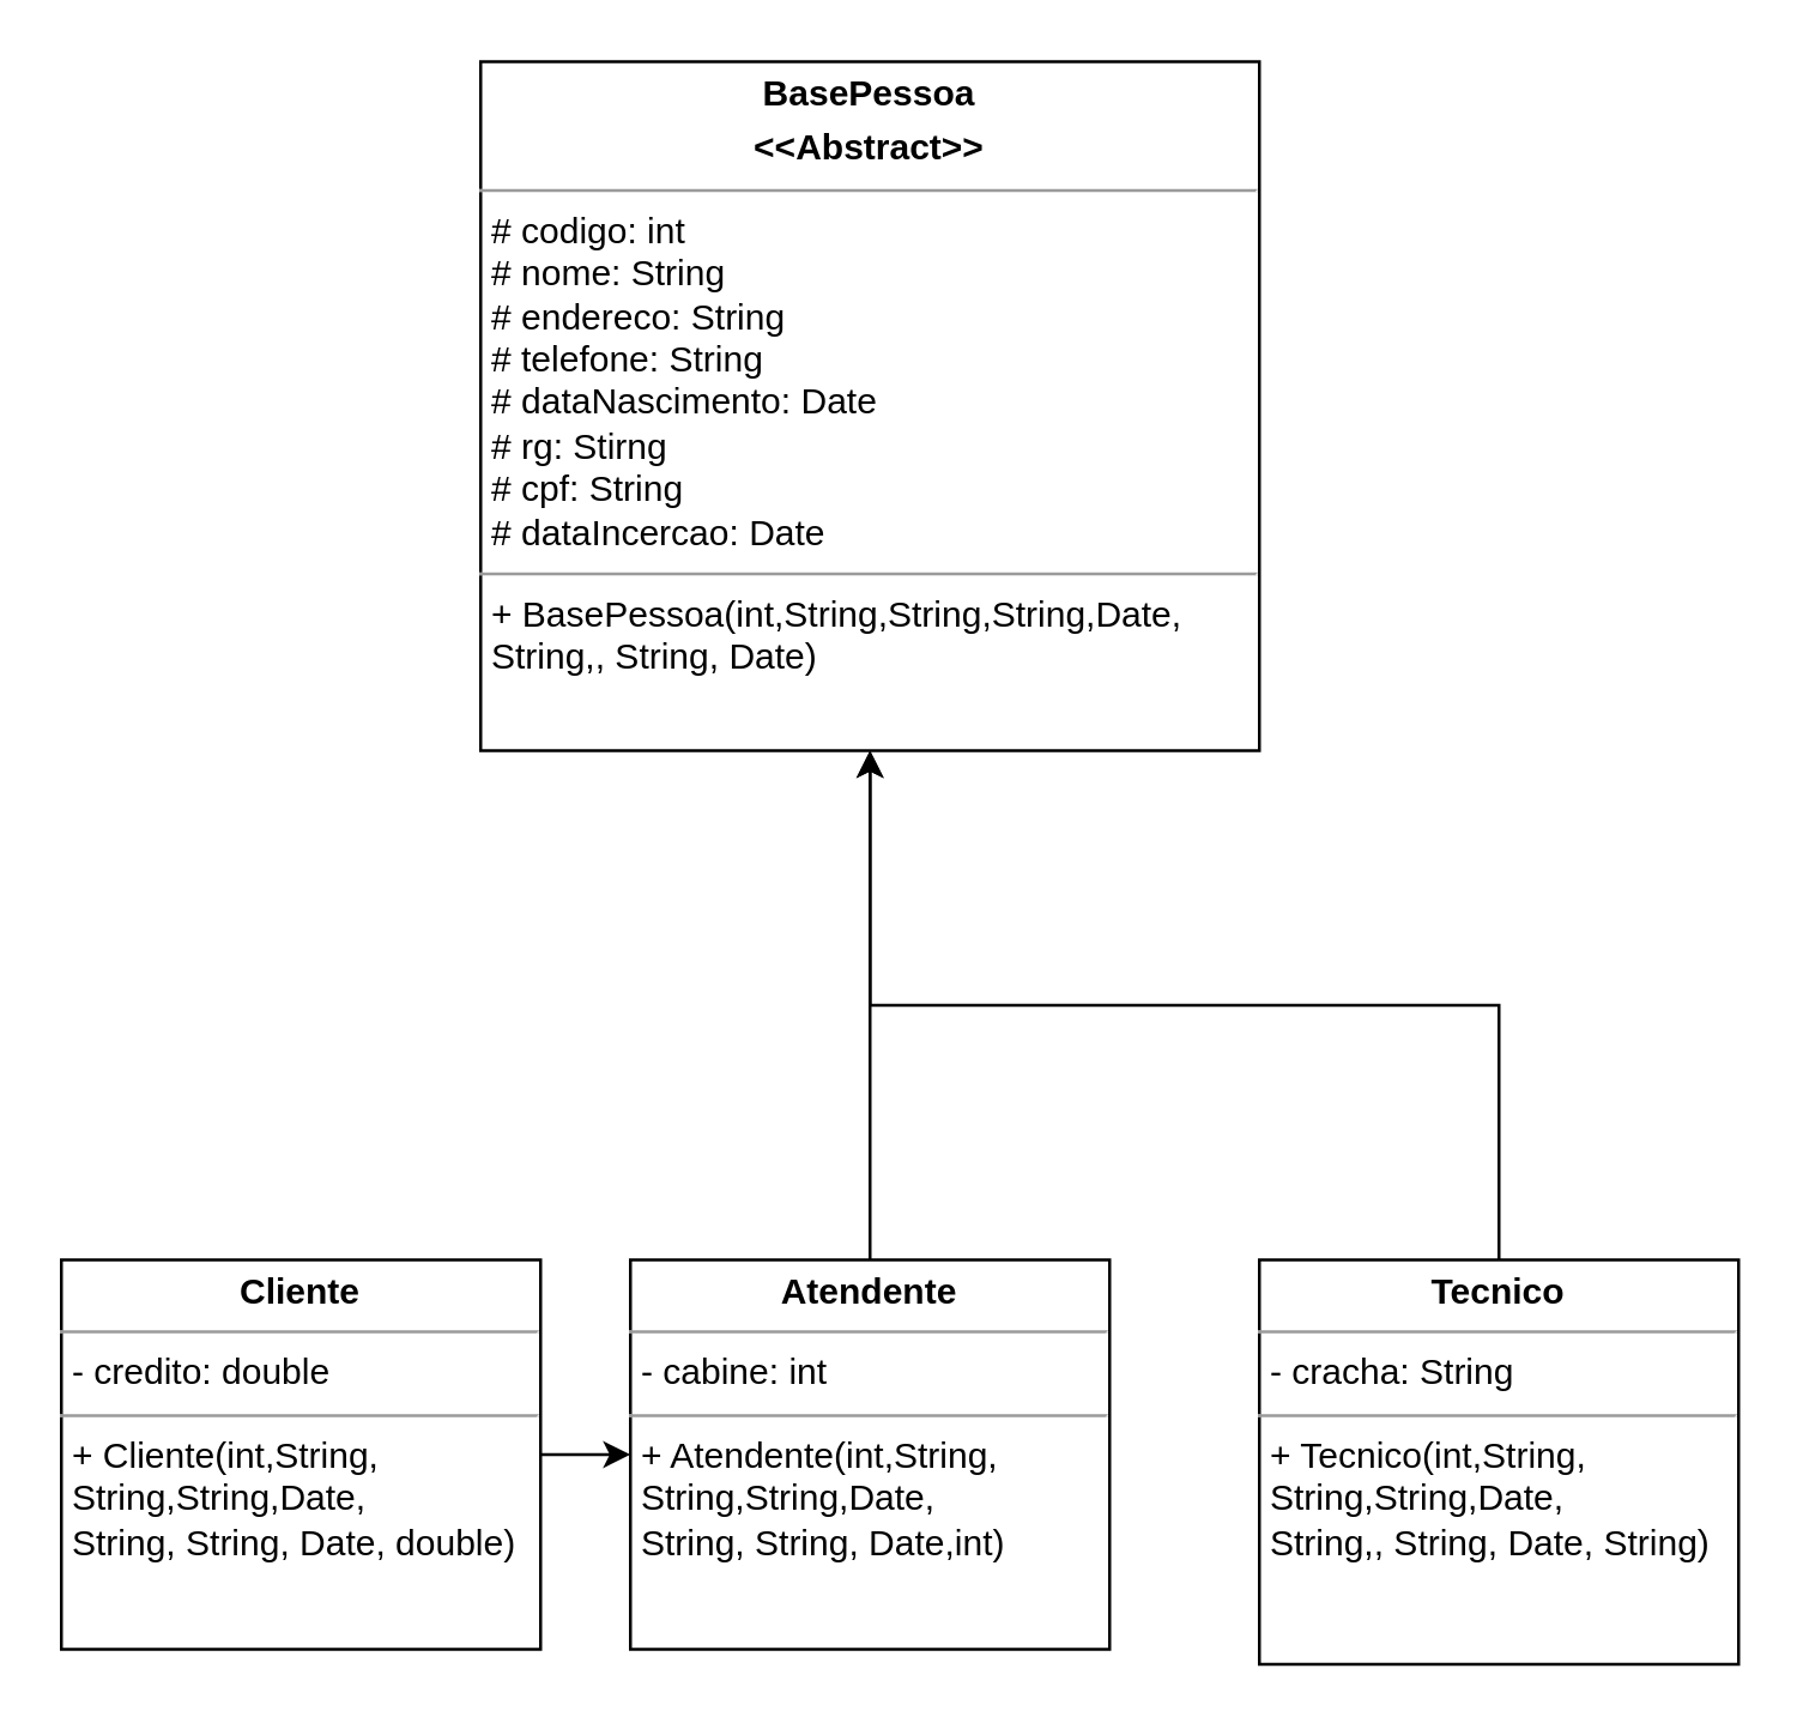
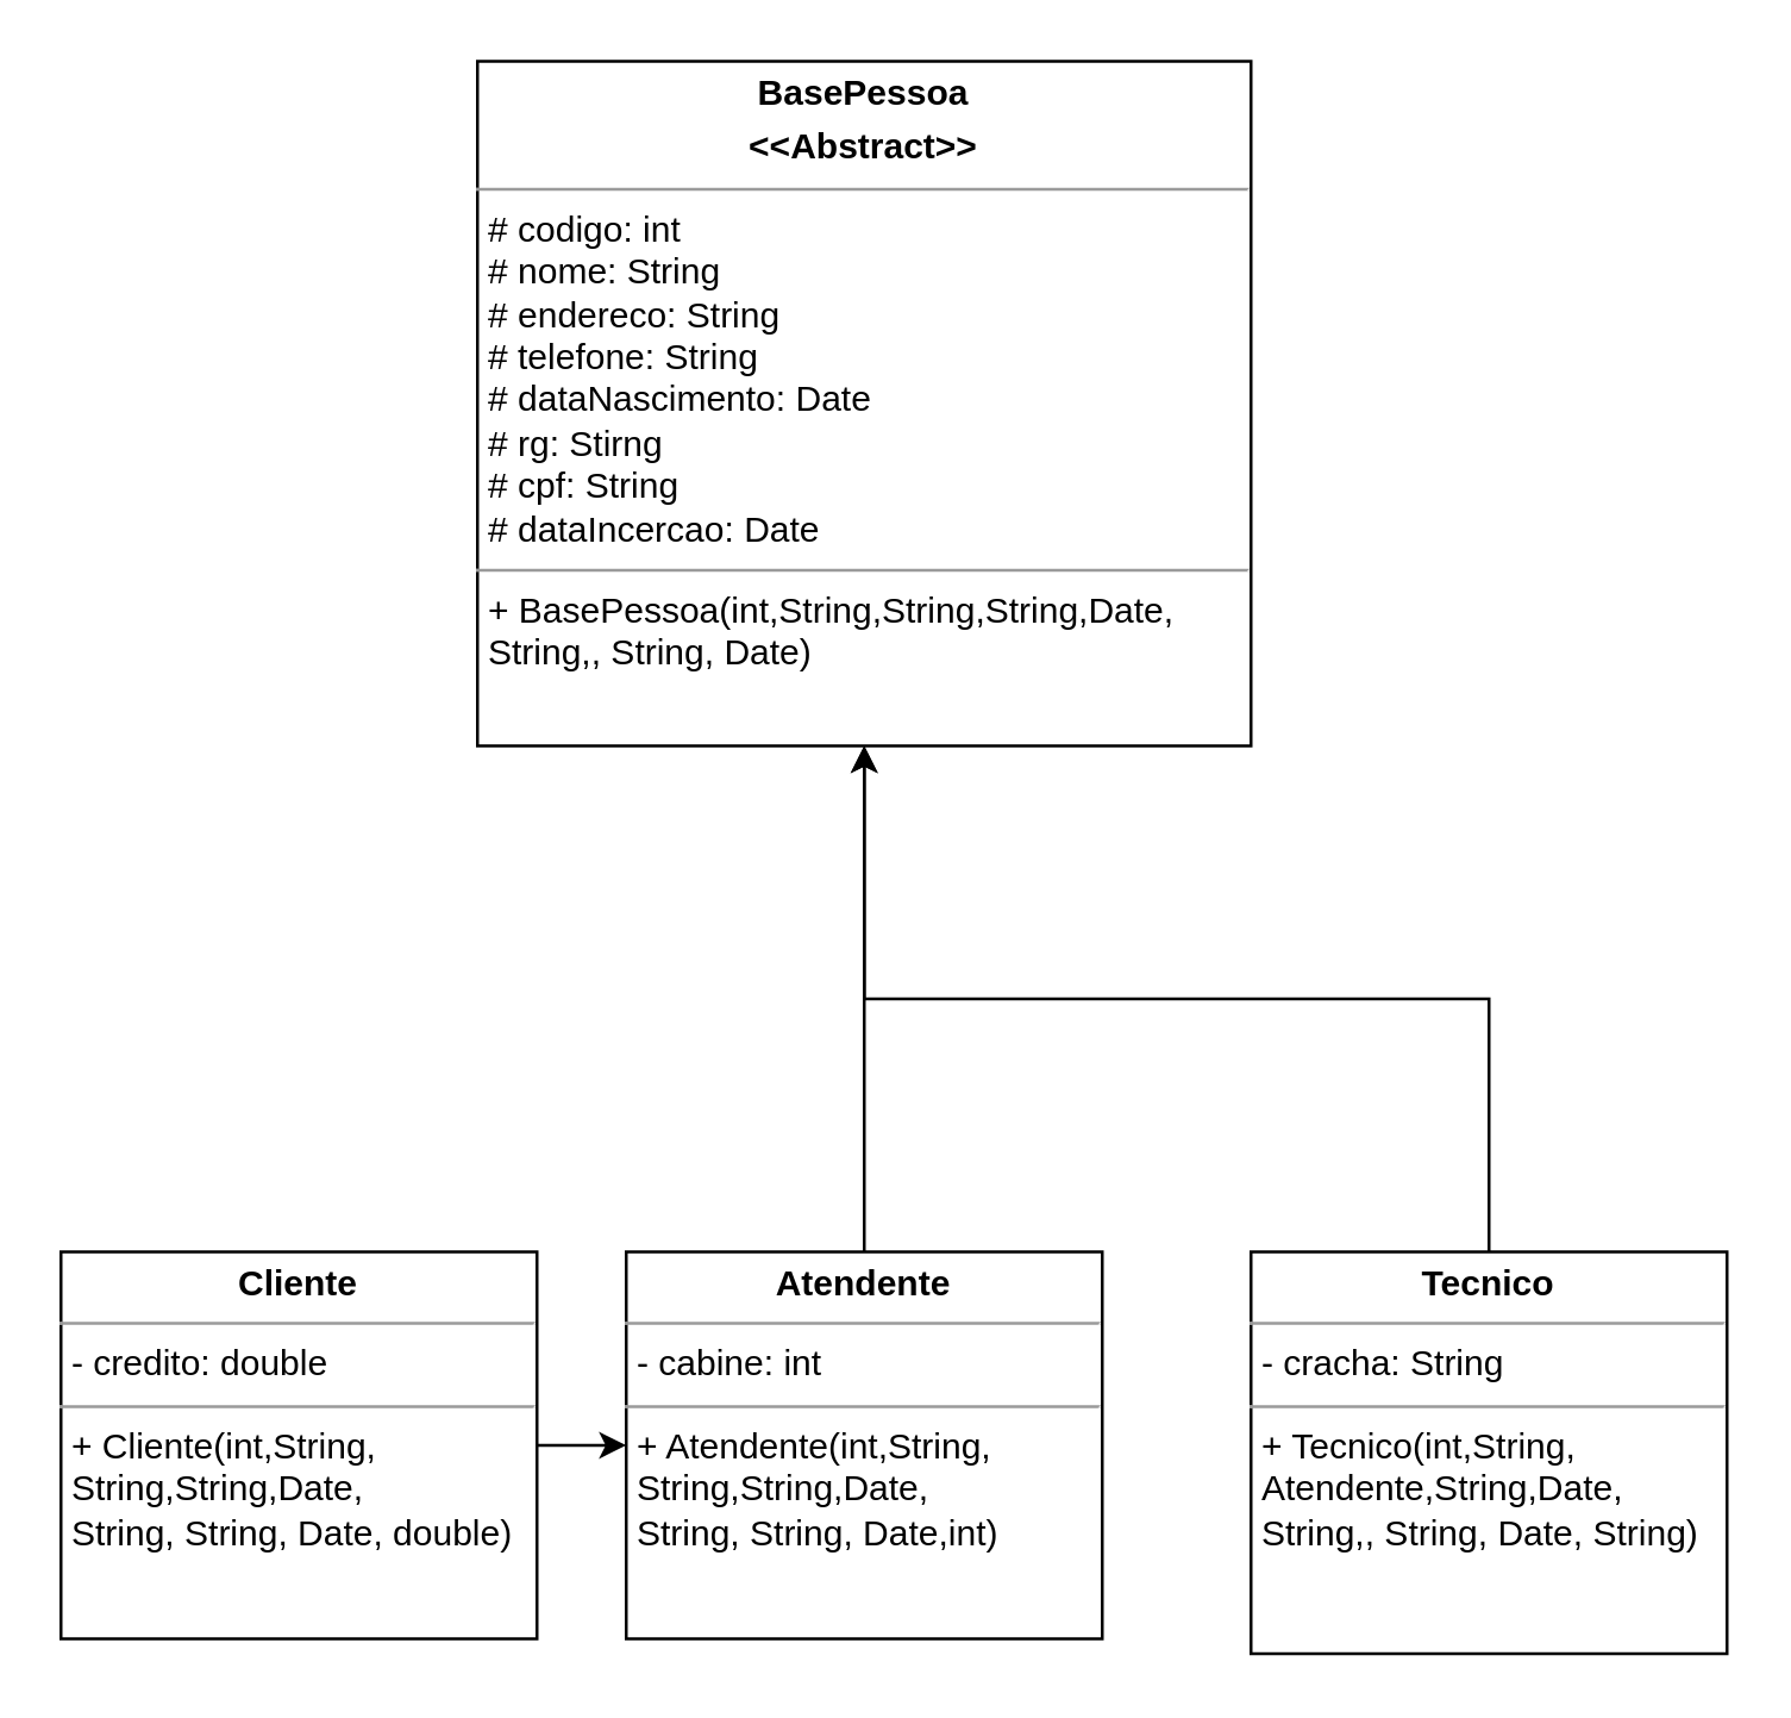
- <mxCell id="8" value="&lt;p style=&quot;margin:0px;margin-top:4px;text-align:center;&quot;&gt;&lt;b&gt;Tecnico&lt;/b&gt;&lt;/p&gt;&lt;hr size=&quot;1&quot;&gt;&lt;p style=&quot;margin:0px;margin-left:4px;&quot;&gt;- cracha: String&lt;/p&gt;&lt;hr size=&quot;1&quot;&gt;&lt;p style=&quot;border-color: var(--border-color); margin: 0px 0px 0px 4px;&quot;&gt;+ Tecnico&lt;span style=&quot;background-color: initial;&quot;&gt;(int,String,&lt;/span&gt;&lt;/p&gt;&lt;p style=&quot;border-color: var(--border-color); margin: 0px 0px 0px 4px;&quot;&gt;String,String,Date,&lt;/p&gt;&lt;p style=&quot;border-color: var(--border-color); margin: 0px 0px 0px 4px;&quot;&gt;String,, String, Date, String&lt;span style=&quot;background-color: initial;&quot;&gt;)&lt;/span&gt;&lt;/p&gt;" style="verticalAlign=top;align=left;overflow=fill;fontSize=12;fontFamily=Helvetica;html=1;whiteSpace=wrap;" vertex="1" parent="1"><mxGeometry x="420" y="420" width="160" height="135" as="geometry" /></mxCell>
+ <mxCell id="8" value="&lt;p style=&quot;margin:0px;margin-top:4px;text-align:center;&quot;&gt;&lt;b&gt;Tecnico&lt;/b&gt;&lt;/p&gt;&lt;hr size=&quot;1&quot;&gt;&lt;p style=&quot;margin:0px;margin-left:4px;&quot;&gt;- cracha: String&lt;/p&gt;&lt;hr size=&quot;1&quot;&gt;&lt;p style=&quot;border-color: var(--border-color); margin: 0px 0px 0px 4px;&quot;&gt;+ Tecnico&lt;span style=&quot;background-color: initial;&quot;&gt;(int,String,&lt;/span&gt;&lt;/p&gt;&lt;p style=&quot;border-color: var(--border-color); margin: 0px 0px 0px 4px;&quot;&gt;Atendente,String,Date,&lt;/p&gt;&lt;p style=&quot;border-color: var(--border-color); margin: 0px 0px 0px 4px;&quot;&gt;String,, String, Date, String&lt;span style=&quot;background-color: initial;&quot;&gt;)&lt;/span&gt;&lt;/p&gt;" style="verticalAlign=top;align=left;overflow=fill;fontSize=12;fontFamily=Helvetica;html=1;whiteSpace=wrap;" vertex="1" parent="1"><mxGeometry x="420" y="420" width="160" height="135" as="geometry" /></mxCell>
